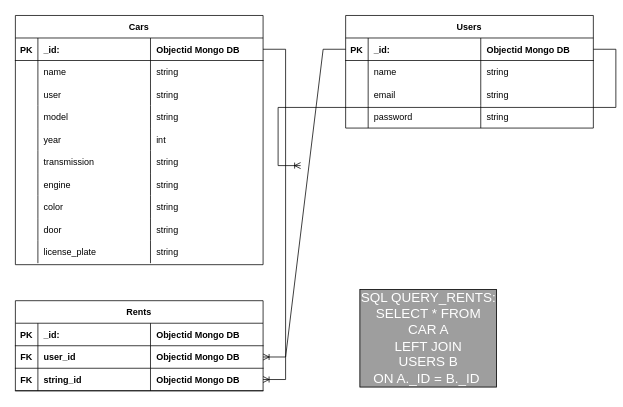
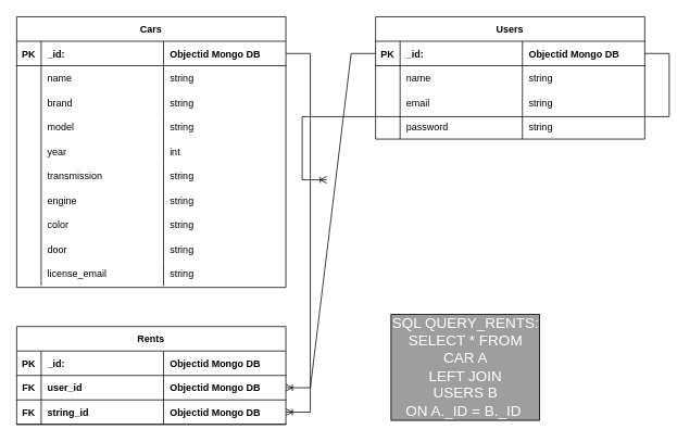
- <mxCell id="13" value="user" style="shape=partialRectangle;connectable=0;fillColor=none;top=0;left=0;bottom=0;right=0;align=left;spacingLeft=6;overflow=hidden;" vertex="1" parent="11"><mxGeometry x="30" width="150" height="30" as="geometry"><mxRectangle width="150" height="30" as="alternateBounds" /></mxGeometry></mxCell>
+ <mxCell id="13" value="brand" style="shape=partialRectangle;connectable=0;fillColor=none;top=0;left=0;bottom=0;right=0;align=left;spacingLeft=6;overflow=hidden;" vertex="1" parent="11"><mxGeometry x="30" width="150" height="30" as="geometry"><mxRectangle width="150" height="30" as="alternateBounds" /></mxGeometry></mxCell>
- <mxCell id="41" value="license_plate" style="shape=partialRectangle;connectable=0;fillColor=none;top=0;left=0;bottom=0;right=0;align=left;spacingLeft=6;overflow=hidden;" vertex="1" parent="39"><mxGeometry x="30" width="150" height="30" as="geometry"><mxRectangle width="150" height="30" as="alternateBounds" /></mxGeometry></mxCell>
+ <mxCell id="41" value="license_email" style="shape=partialRectangle;connectable=0;fillColor=none;top=0;left=0;bottom=0;right=0;align=left;spacingLeft=6;overflow=hidden;" vertex="1" parent="39"><mxGeometry x="30" width="150" height="30" as="geometry"><mxRectangle width="150" height="30" as="alternateBounds" /></mxGeometry></mxCell>
